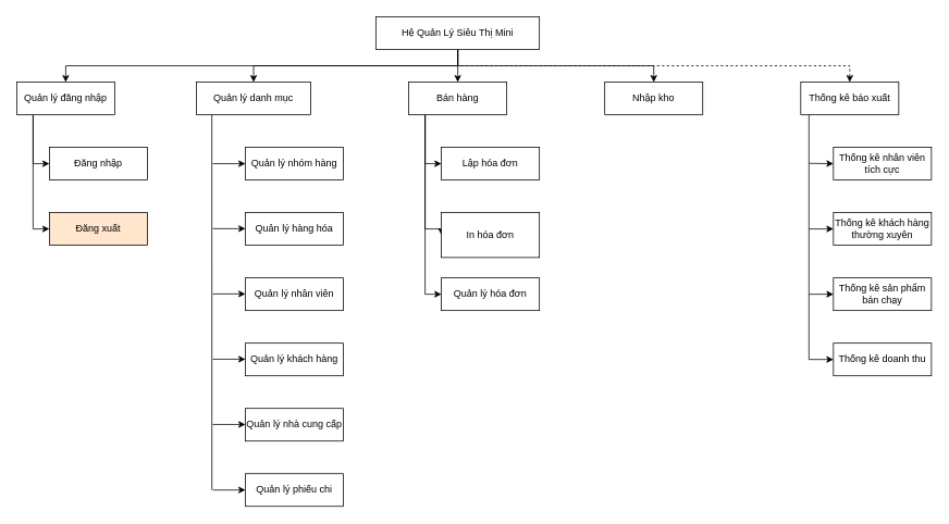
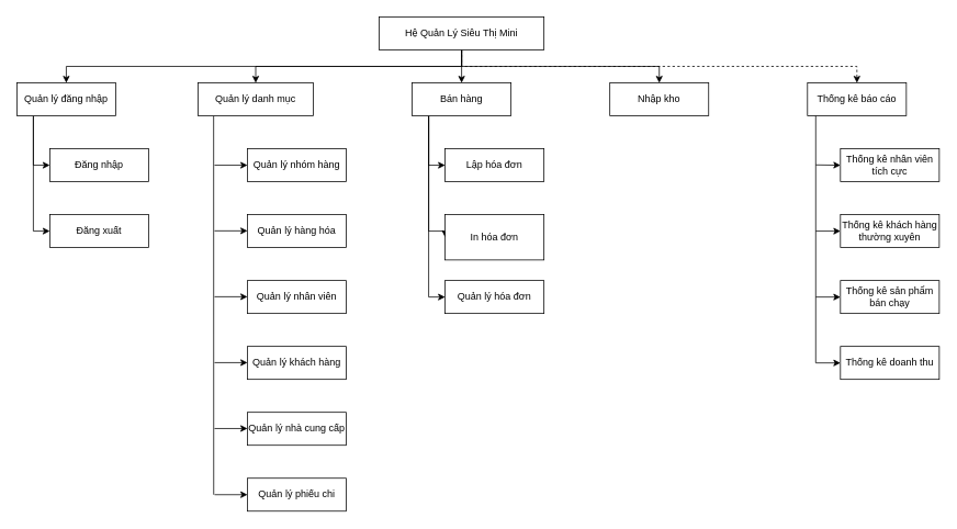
- <mxCell id="34" value="Thống kê báo xuất" style="rounded=0;whiteSpace=wrap;html=1;" parent="1" vertex="1"><mxGeometry x="980" y="100" width="120" height="40" as="geometry" /></mxCell>
+ <mxCell id="34" value="Thống kê báo cáo" style="rounded=0;whiteSpace=wrap;html=1;" parent="1" vertex="1"><mxGeometry x="980" y="100" width="120" height="40" as="geometry" /></mxCell>
- <mxCell id="18" value="Đăng xuất" style="rounded=0;whiteSpace=wrap;html=1;fillColor=#ffe6cc;" parent="1" vertex="1"><mxGeometry x="60" y="260" width="120" height="40" as="geometry" /></mxCell>
+ <mxCell id="18" value="Đăng xuất" style="rounded=0;whiteSpace=wrap;html=1;" parent="1" vertex="1"><mxGeometry x="60" y="260" width="120" height="40" as="geometry" /></mxCell>
